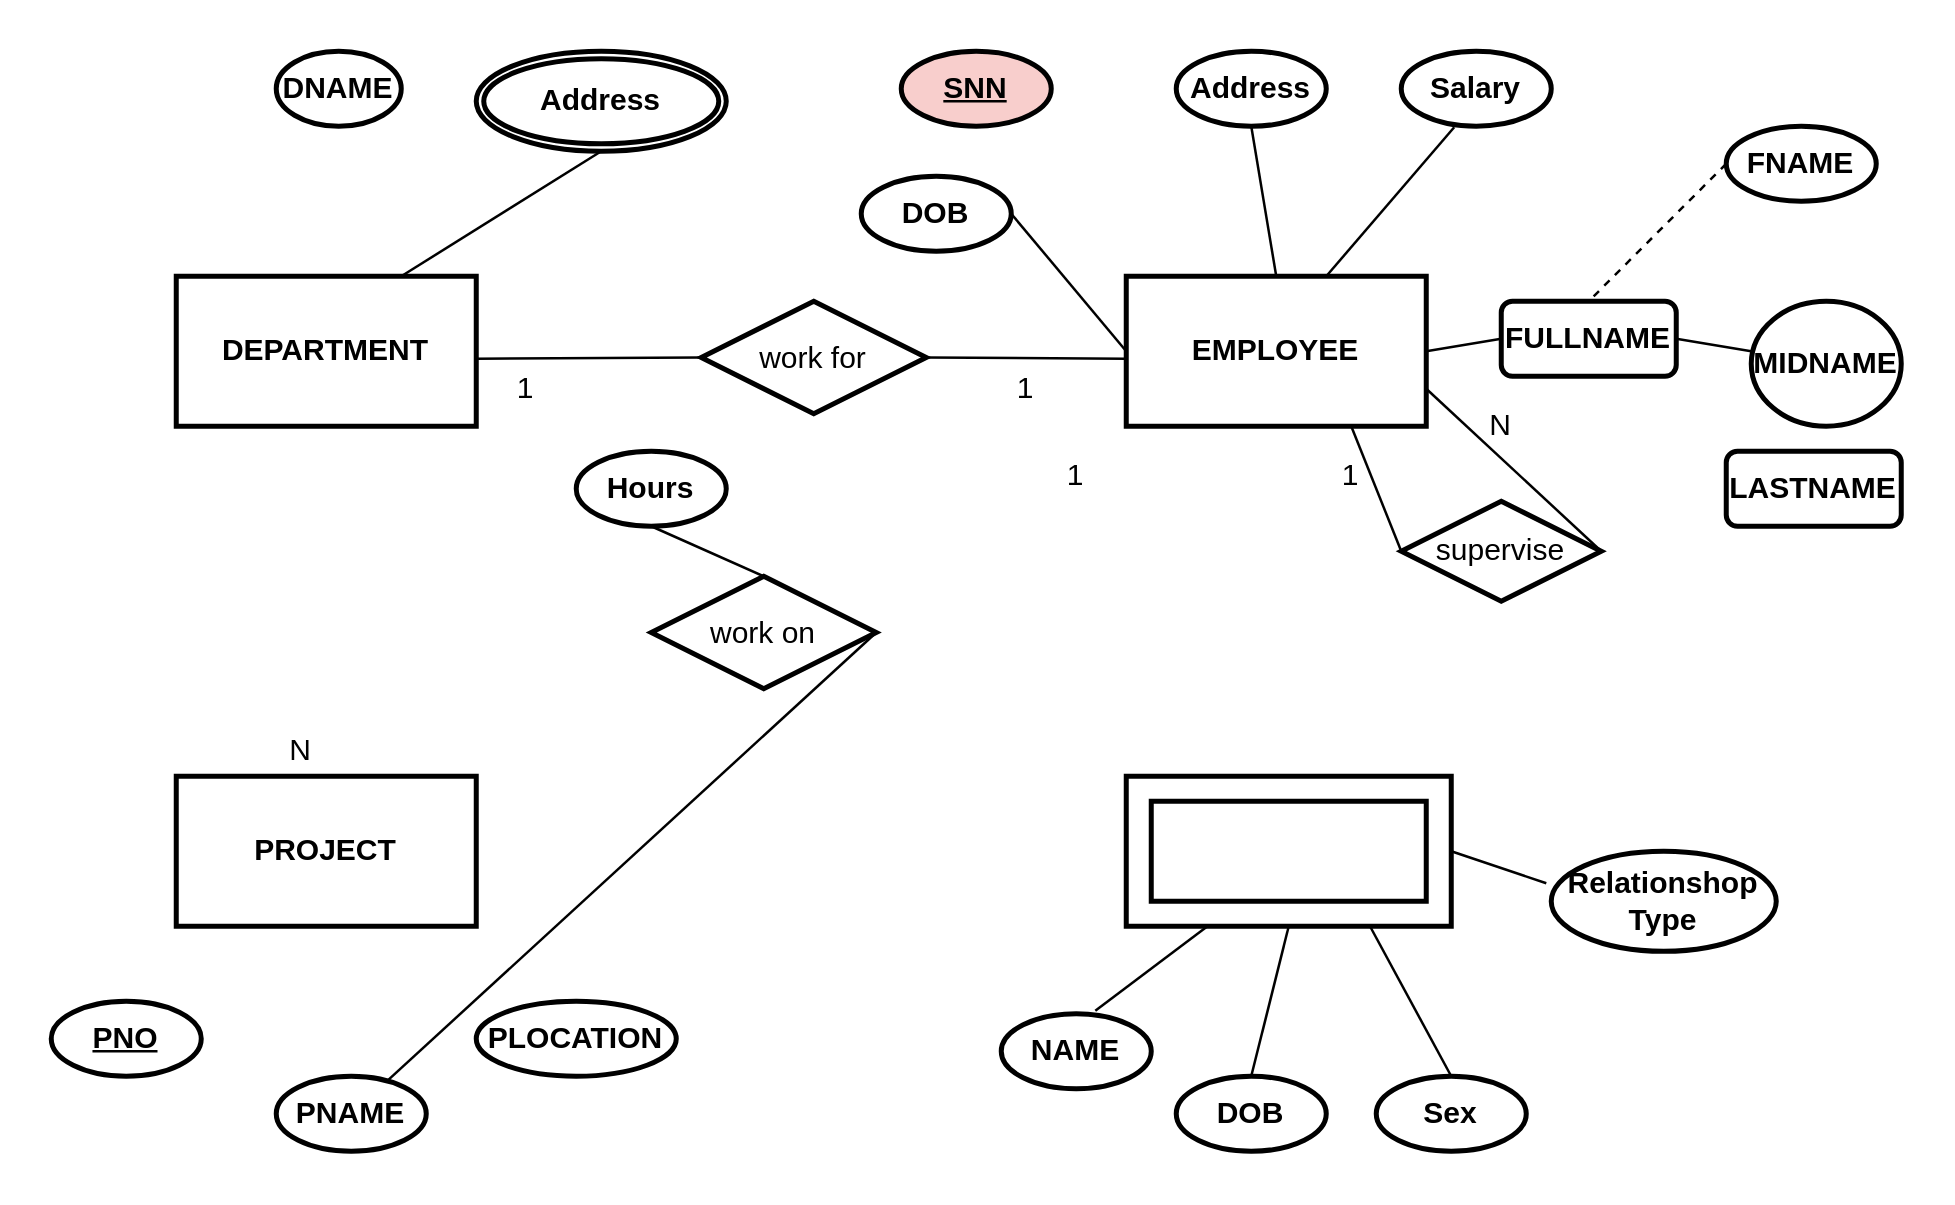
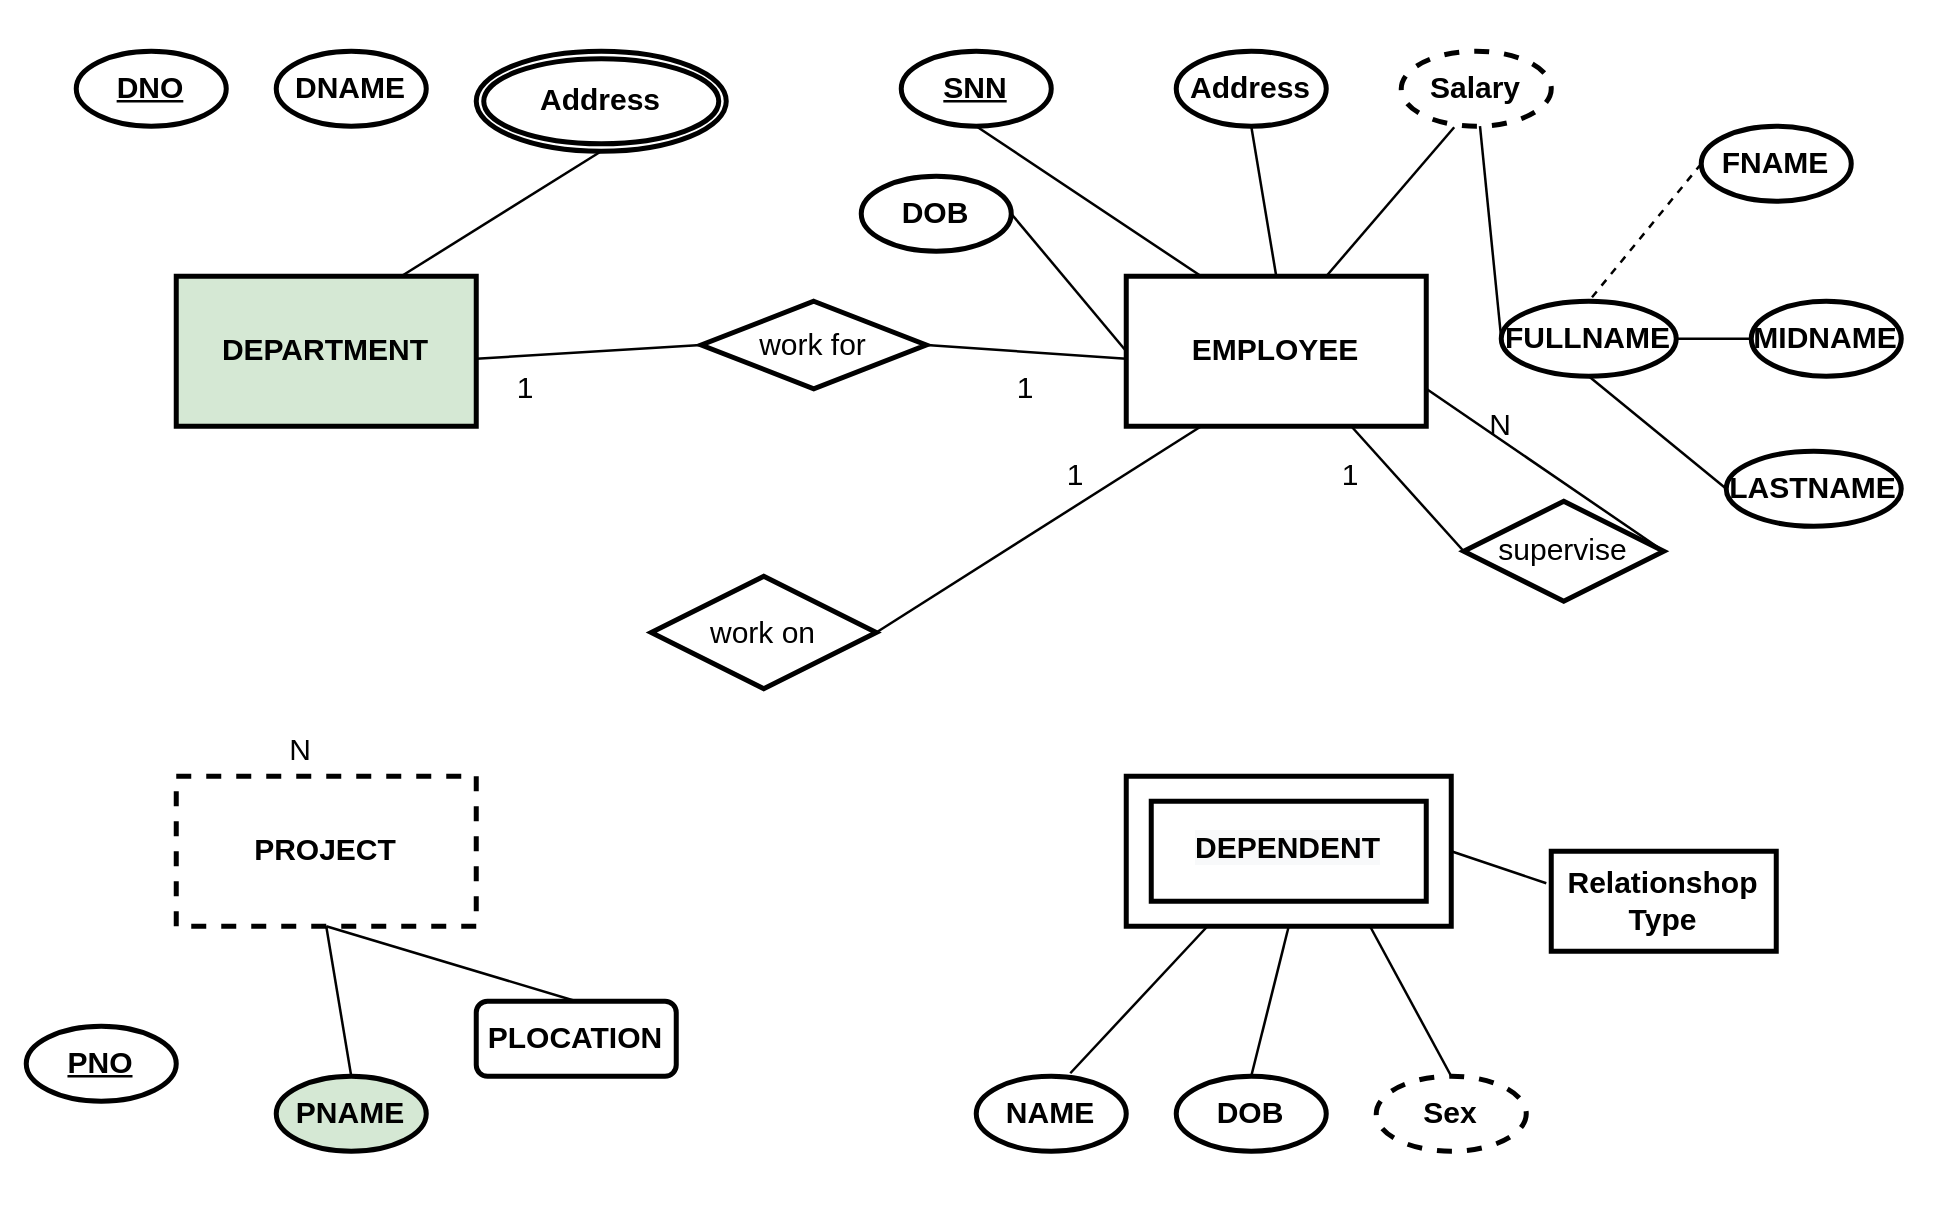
+ <mxCell id="5" value="DNO" style="ellipse;whiteSpace=wrap;html=1;strokeWidth=2;fontStyle=5" vertex="1" parent="1"><mxGeometry x="30" y="20" width="60" height="30" as="geometry" /></mxCell>
- <mxCell id="6" value="DNAME" style="ellipse;whiteSpace=wrap;html=1;strokeWidth=2;fontStyle=1" vertex="1" parent="1"><mxGeometry x="110" y="20" width="50" height="30" as="geometry" /></mxCell>
+ <mxCell id="6" value="DNAME" style="ellipse;whiteSpace=wrap;html=1;strokeWidth=2;fontStyle=1" vertex="1" parent="1"><mxGeometry x="110" y="20" width="60" height="30" as="geometry" /></mxCell>
- <mxCell id="8" value="&lt;u&gt;SNN&lt;/u&gt;" style="ellipse;whiteSpace=wrap;html=1;strokeWidth=2;fontStyle=1;fillColor=#f8cecc;" vertex="1" parent="1"><mxGeometry x="360" y="20" width="60" height="30" as="geometry" /></mxCell>
+ <mxCell id="8" value="&lt;u&gt;SNN&lt;/u&gt;" style="ellipse;whiteSpace=wrap;html=1;strokeWidth=2;fontStyle=1" vertex="1" parent="1"><mxGeometry x="360" y="20" width="60" height="30" as="geometry" /></mxCell>
- <mxCell id="10" value="Salary" style="ellipse;whiteSpace=wrap;html=1;strokeWidth=2;fontStyle=1" vertex="1" parent="1"><mxGeometry x="560" y="20" width="60" height="30" as="geometry" /></mxCell>
+ <mxCell id="10" value="Salary" style="ellipse;whiteSpace=wrap;html=1;strokeWidth=2;fontStyle=1;dashed=1;" vertex="1" parent="1"><mxGeometry x="560" y="20" width="60" height="30" as="geometry" /></mxCell>
- <mxCell id="12" value="FNAME" style="ellipse;whiteSpace=wrap;html=1;strokeWidth=2;fontStyle=1" vertex="1" parent="1"><mxGeometry x="690" y="50" width="60" height="30" as="geometry" /></mxCell>
+ <mxCell id="12" value="FNAME" style="ellipse;whiteSpace=wrap;html=1;strokeWidth=2;fontStyle=1" vertex="1" parent="1"><mxGeometry x="680" y="50" width="60" height="30" as="geometry" /></mxCell>
+ <mxCell id="27" value="" style="endArrow=none;html=1;exitX=0.5;exitY=1;exitDx=0;exitDy=0;entryX=0.25;entryY=0;entryDx=0;entryDy=0;" edge="1" parent="1" source="8" target="3"><mxGeometry width="50" height="50" relative="1" as="geometry"><mxPoint x="490" y="190" as="sourcePoint" /><mxPoint x="540" y="140" as="targetPoint" /></mxGeometry></mxCell>
- <mxCell id="11" value="FULLNAME" style="whiteSpace=wrap;html=1;strokeWidth=2;fontStyle=1;rounded=1;" vertex="1" parent="1"><mxGeometry x="600" y="120" width="70" height="30" as="geometry" /></mxCell>
+ <mxCell id="11" value="FULLNAME" style="ellipse;whiteSpace=wrap;html=1;strokeWidth=2;fontStyle=1" vertex="1" parent="1"><mxGeometry x="600" y="120" width="70" height="30" as="geometry" /></mxCell>
- <mxCell id="26" value="" style="endArrow=none;html=1;entryX=1;entryY=0.5;entryDx=0;entryDy=0;exitX=0;exitY=0.5;exitDx=0;exitDy=0;" edge="1" parent="1" source="11" target="3"><mxGeometry width="50" height="50" relative="1" as="geometry"><mxPoint x="480" y="180" as="sourcePoint" /><mxPoint x="530" y="130" as="targetPoint" /></mxGeometry></mxCell>
+ <mxCell id="26" value="" style="endArrow=none;html=1;exitX=0;exitY=0.5;exitDx=0;exitDy=0;" edge="1" parent="1" source="11" target="10"><mxGeometry width="50" height="50" relative="1" as="geometry"><mxPoint x="480" y="180" as="sourcePoint" /><mxPoint x="530" y="130" as="targetPoint" /></mxGeometry></mxCell>
- <mxCell id="2" value="&lt;b&gt;DEPARTMENT&lt;/b&gt;" style="rounded=0;whiteSpace=wrap;html=1;strokeWidth=2;" vertex="1" parent="1"><mxGeometry x="70" y="110" width="120" height="60" as="geometry" /></mxCell>
+ <mxCell id="2" value="&lt;b&gt;DEPARTMENT&lt;/b&gt;" style="rounded=0;whiteSpace=wrap;html=1;strokeWidth=2;fillColor=#d5e8d4;" vertex="1" parent="1"><mxGeometry x="70" y="110" width="120" height="60" as="geometry" /></mxCell>
- <mxCell id="40" value="work for" style="shape=rhombus;perimeter=rhombusPerimeter;whiteSpace=wrap;html=1;align=center;strokeWidth=2;" vertex="1" parent="1"><mxGeometry x="280" y="120" width="90" height="45" as="geometry" /></mxCell>
+ <mxCell id="40" value="work for" style="shape=rhombus;perimeter=rhombusPerimeter;whiteSpace=wrap;html=1;align=center;strokeWidth=2;" vertex="1" parent="1"><mxGeometry x="280" y="120" width="90" height="35" as="geometry" /></mxCell>
- <mxCell id="13" value="MIDNAME" style="ellipse;whiteSpace=wrap;html=1;strokeWidth=2;fontStyle=1" vertex="1" parent="1"><mxGeometry x="700" y="120" width="60" height="50" as="geometry" /></mxCell>
+ <mxCell id="13" value="MIDNAME" style="ellipse;whiteSpace=wrap;html=1;strokeWidth=2;fontStyle=1" vertex="1" parent="1"><mxGeometry x="700" y="120" width="60" height="30" as="geometry" /></mxCell>
+ <mxCell id="31" value="" style="endArrow=none;html=1;entryX=0.5;entryY=1;entryDx=0;entryDy=0;exitX=0;exitY=0.5;exitDx=0;exitDy=0;" edge="1" parent="1" source="14" target="11"><mxGeometry width="50" height="50" relative="1" as="geometry"><mxPoint x="710" y="85" as="sourcePoint" /><mxPoint x="690" y="155" as="targetPoint" /></mxGeometry></mxCell>
- <mxCell id="47" value="Hours" style="ellipse;whiteSpace=wrap;html=1;strokeWidth=2;fontStyle=1" vertex="1" parent="1"><mxGeometry x="230" y="180" width="60" height="30" as="geometry" /></mxCell>
- <mxCell id="14" value="LASTNAME" style="whiteSpace=wrap;html=1;strokeWidth=2;fontStyle=1;rounded=1;" vertex="1" parent="1"><mxGeometry x="690" y="180" width="70" height="30" as="geometry" /></mxCell>
+ <mxCell id="14" value="LASTNAME" style="ellipse;whiteSpace=wrap;html=1;strokeWidth=2;fontStyle=1" vertex="1" parent="1"><mxGeometry x="690" y="180" width="70" height="30" as="geometry" /></mxCell>
- <mxCell id="48" value="" style="endArrow=none;html=1;rounded=0;entryX=0.5;entryY=0;entryDx=0;entryDy=0;exitX=0.5;exitY=1;exitDx=0;exitDy=0;" edge="1" parent="1" source="47" target="45"><mxGeometry relative="1" as="geometry"><mxPoint x="270" y="270" as="sourcePoint" /><mxPoint x="430" y="270" as="targetPoint" /></mxGeometry></mxCell>
- <mxCell id="51" value="supervise" style="shape=rhombus;perimeter=rhombusPerimeter;whiteSpace=wrap;html=1;align=center;strokeWidth=2;" vertex="1" parent="1"><mxGeometry x="560" y="200" width="80" height="40" as="geometry" /></mxCell>
+ <mxCell id="51" value="supervise" style="shape=rhombus;perimeter=rhombusPerimeter;whiteSpace=wrap;html=1;align=center;strokeWidth=2;" vertex="1" parent="1"><mxGeometry x="585" y="200" width="80" height="40" as="geometry" /></mxCell>
- <mxCell id="46" value="" style="endArrow=none;html=1;rounded=0;exitX=1;exitY=0.5;exitDx=0;exitDy=0;" edge="1" parent="1" source="45" target="16"><mxGeometry relative="1" as="geometry"><mxPoint x="160" y="270" as="sourcePoint" /><mxPoint x="320" y="270" as="targetPoint" /></mxGeometry></mxCell>
+ <mxCell id="46" value="" style="endArrow=none;html=1;rounded=0;entryX=0.25;entryY=1;entryDx=0;entryDy=0;exitX=1;exitY=0.5;exitDx=0;exitDy=0;" edge="1" parent="1" source="45" target="3"><mxGeometry relative="1" as="geometry"><mxPoint x="160" y="270" as="sourcePoint" /><mxPoint x="320" y="270" as="targetPoint" /></mxGeometry></mxCell>
+ <mxCell id="19" value="&lt;b style=&quot;color: rgb(0, 0, 0); font-family: helvetica; font-size: 12px; font-style: normal; letter-spacing: normal; text-indent: 0px; text-transform: none; word-spacing: 0px; background-color: rgb(248, 249, 250);&quot;&gt;DEPENDENT&lt;/b&gt;" style="text;whiteSpace=wrap;html=1;align=center;verticalAlign=middle;" vertex="1" parent="1"><mxGeometry x="460" y="320" width="110" height="37.5" as="geometry" /></mxCell>
- <mxCell id="4" value="&lt;b&gt;PROJECT&lt;/b&gt;" style="rounded=0;whiteSpace=wrap;html=1;strokeWidth=2;" vertex="1" parent="1"><mxGeometry x="70" y="310" width="120" height="60" as="geometry" /></mxCell>
+ <mxCell id="4" value="&lt;b&gt;PROJECT&lt;/b&gt;" style="rounded=0;whiteSpace=wrap;html=1;strokeWidth=2;dashed=1;" vertex="1" parent="1"><mxGeometry x="70" y="310" width="120" height="60" as="geometry" /></mxCell>
- <mxCell id="23" value="Relationshop Type" style="ellipse;whiteSpace=wrap;html=1;strokeWidth=2;fontStyle=1" vertex="1" parent="1"><mxGeometry x="620" y="340" width="90" height="40" as="geometry" /></mxCell>
+ <mxCell id="23" value="Relationshop Type" style="whiteSpace=wrap;html=1;strokeWidth=2;fontStyle=1;rounded=0;" vertex="1" parent="1"><mxGeometry x="620" y="340" width="90" height="40" as="geometry" /></mxCell>
+ <mxCell id="37" value="" style="endArrow=none;html=1;exitX=0.5;exitY=0;exitDx=0;exitDy=0;entryX=0.5;entryY=1;entryDx=0;entryDy=0;" edge="1" parent="1" source="17" target="4"><mxGeometry width="50" height="50" relative="1" as="geometry"><mxPoint x="150" y="440" as="sourcePoint" /><mxPoint x="140" y="380" as="targetPoint" /></mxGeometry></mxCell>
+ <mxCell id="36" value="" style="endArrow=none;html=1;exitX=0.5;exitY=0;exitDx=0;exitDy=0;entryX=0.5;entryY=1;entryDx=0;entryDy=0;" edge="1" parent="1" source="16" target="4"><mxGeometry width="50" height="50" relative="1" as="geometry"><mxPoint x="70" y="380" as="sourcePoint" /><mxPoint x="130" y="380" as="targetPoint" /></mxGeometry></mxCell>
- <mxCell id="15" value="&lt;u&gt;PNO&lt;/u&gt;" style="ellipse;whiteSpace=wrap;html=1;strokeWidth=2;fontStyle=1" vertex="1" parent="1"><mxGeometry x="20" y="400" width="60" height="30" as="geometry" /></mxCell>
+ <mxCell id="15" value="&lt;u&gt;PNO&lt;/u&gt;" style="ellipse;whiteSpace=wrap;html=1;strokeWidth=2;fontStyle=1" vertex="1" parent="1"><mxGeometry x="10" y="410" width="60" height="30" as="geometry" /></mxCell>
- <mxCell id="17" value="PLOCATION" style="ellipse;whiteSpace=wrap;html=1;strokeWidth=2;fontStyle=1" vertex="1" parent="1"><mxGeometry x="190" y="400" width="80" height="30" as="geometry" /></mxCell>
+ <mxCell id="17" value="PLOCATION" style="whiteSpace=wrap;html=1;strokeWidth=2;fontStyle=1;rounded=1;" vertex="1" parent="1"><mxGeometry x="190" y="400" width="80" height="30" as="geometry" /></mxCell>
- <mxCell id="20" value="NAME" style="ellipse;whiteSpace=wrap;html=1;strokeWidth=2;fontStyle=1" vertex="1" parent="1"><mxGeometry x="400" y="405" width="60" height="30" as="geometry" /></mxCell>
+ <mxCell id="20" value="NAME" style="ellipse;whiteSpace=wrap;html=1;strokeWidth=2;fontStyle=1" vertex="1" parent="1"><mxGeometry x="390" y="430" width="60" height="30" as="geometry" /></mxCell>
- <mxCell id="16" value="PNAME" style="ellipse;whiteSpace=wrap;html=1;strokeWidth=2;fontStyle=1" vertex="1" parent="1"><mxGeometry x="110" y="430" width="60" height="30" as="geometry" /></mxCell>
+ <mxCell id="16" value="PNAME" style="ellipse;whiteSpace=wrap;html=1;strokeWidth=2;fontStyle=1;fillColor=#d5e8d4;" vertex="1" parent="1"><mxGeometry x="110" y="430" width="60" height="30" as="geometry" /></mxCell>
- <mxCell id="22" value="Sex" style="ellipse;whiteSpace=wrap;html=1;strokeWidth=2;fontStyle=1" vertex="1" parent="1"><mxGeometry x="550" y="430" width="60" height="30" as="geometry" /></mxCell>
+ <mxCell id="22" value="Sex" style="ellipse;whiteSpace=wrap;html=1;strokeWidth=2;fontStyle=1;dashed=1;" vertex="1" parent="1"><mxGeometry x="550" y="430" width="60" height="30" as="geometry" /></mxCell>
